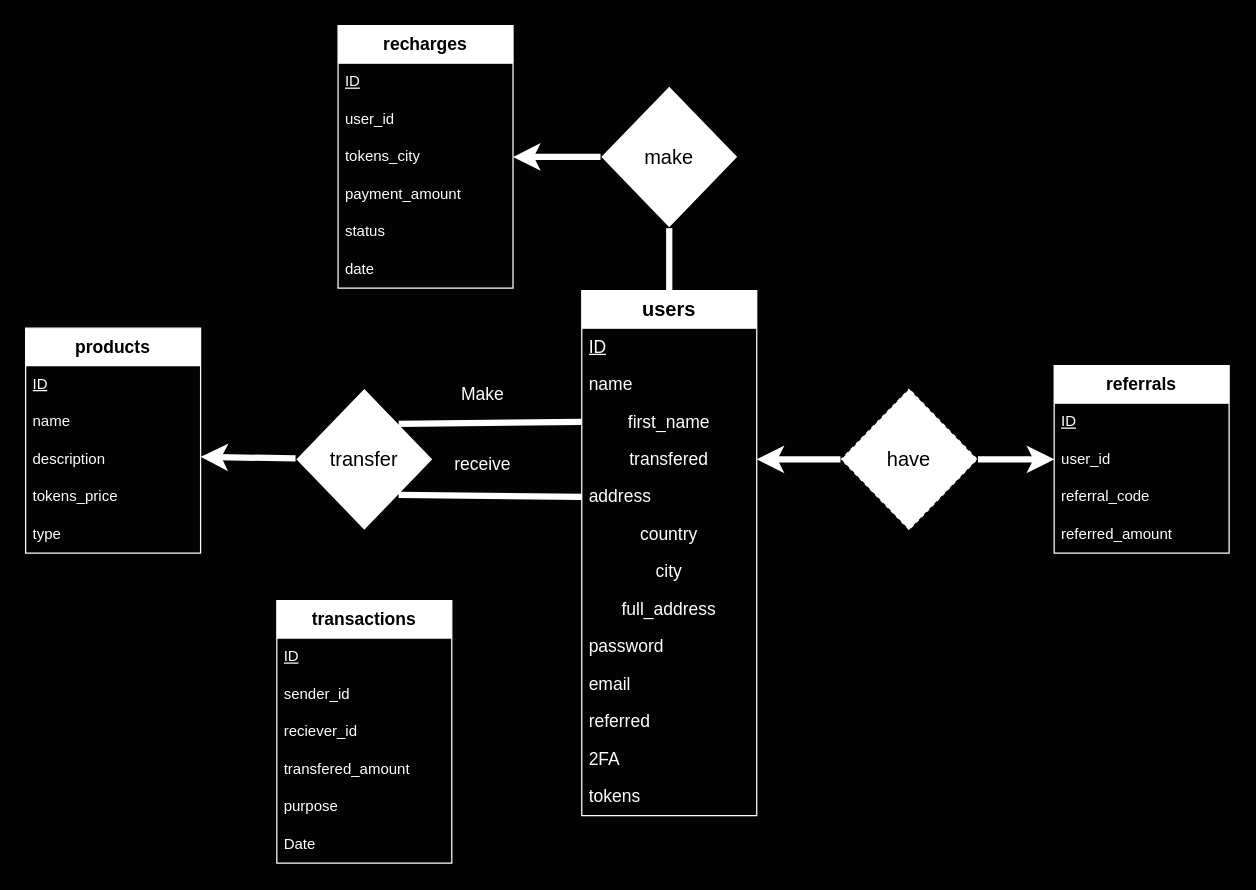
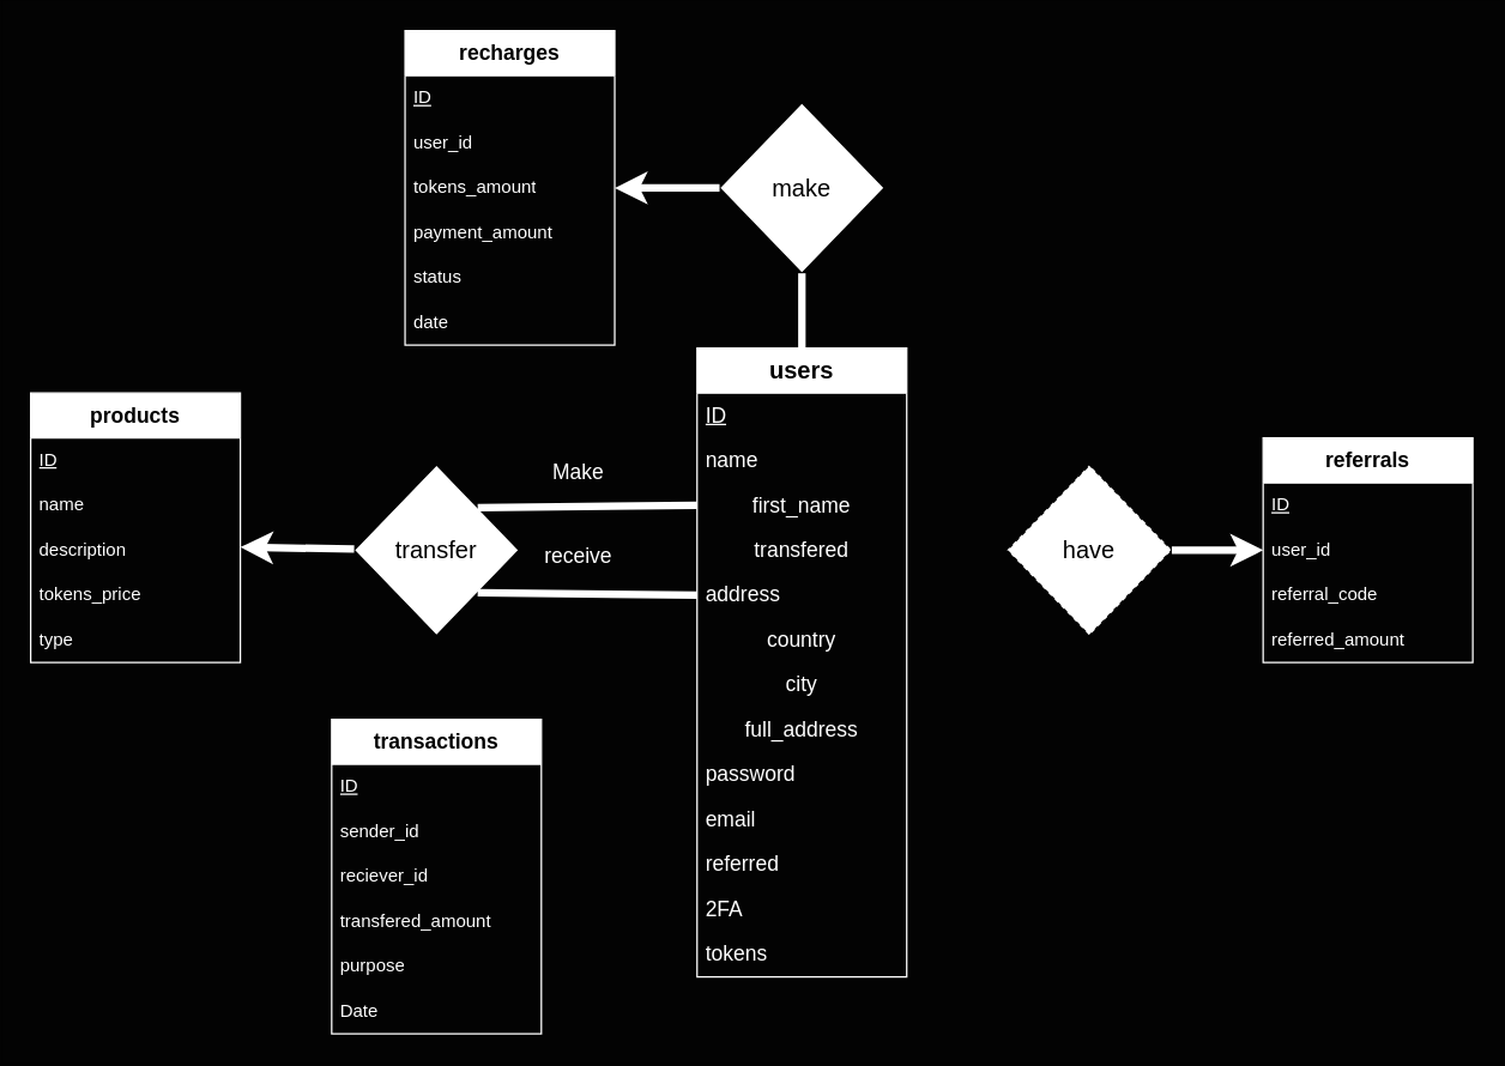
- <mxCell id="40" value="tokens_city" style="text;strokeColor=none;fillColor=none;align=left;verticalAlign=middle;spacingLeft=4;spacingRight=4;overflow=hidden;points=[[0,0.5],[1,0.5]];portConstraint=eastwest;rotatable=0;whiteSpace=wrap;html=1;fontColor=#FFFFFF;" vertex="1" parent="37"><mxGeometry y="90" width="140" height="30" as="geometry" /></mxCell>
+ <mxCell id="40" value="tokens_amount" style="text;strokeColor=none;fillColor=none;align=left;verticalAlign=middle;spacingLeft=4;spacingRight=4;overflow=hidden;points=[[0,0.5],[1,0.5]];portConstraint=eastwest;rotatable=0;whiteSpace=wrap;html=1;fontColor=#FFFFFF;" vertex="1" parent="37"><mxGeometry y="90" width="140" height="30" as="geometry" /></mxCell>
- <mxCell id="33" value="" style="endArrow=classic;html=1;rounded=0;strokeColor=#FFFFFF;strokeWidth=5;entryX=1;entryY=0.5;entryDx=0;entryDy=0;exitX=0;exitY=0.5;exitDx=0;exitDy=0;" edge="1" parent="1" source="21" target="11"><mxGeometry width="50" height="50" relative="1" as="geometry"><mxPoint x="792" y="377" as="sourcePoint" /><mxPoint x="870" y="377" as="targetPoint" /></mxGeometry></mxCell>
